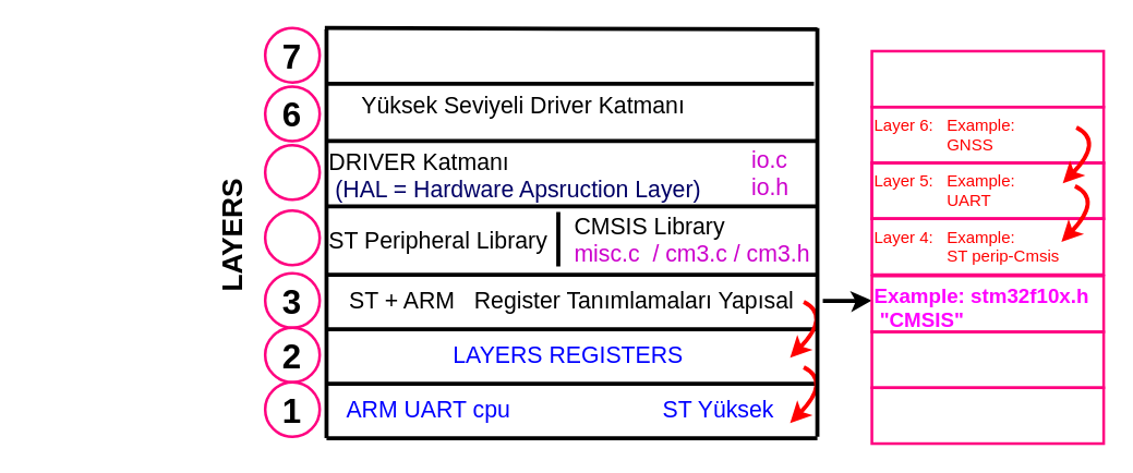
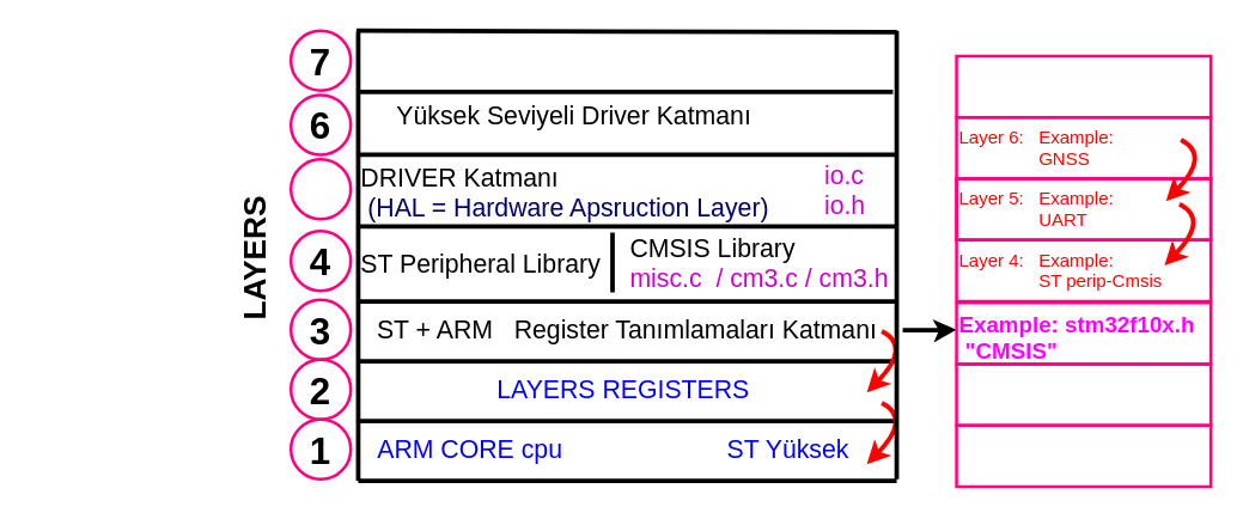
+ <mxCell id="22" value="&lt;span style=&quot;font-size: 25px&quot;&gt;&lt;b&gt;4&lt;/b&gt;&lt;/span&gt;" style="text;html=1;strokeColor=none;fillColor=none;align=center;verticalAlign=middle;whiteSpace=wrap;rounded=0;" parent="1" vertex="1"><mxGeometry x="194" y="164" width="40" height="20" as="geometry" /></mxCell>
- <mxCell id="7" value="&lt;font style=&quot;font-size: 17px&quot;&gt;ST + ARM&amp;nbsp; &amp;nbsp;Register Tanımlamaları Yapısal&lt;/font&gt;" style="text;html=1;strokeColor=none;fillColor=none;align=center;verticalAlign=middle;whiteSpace=wrap;rounded=0;strokeWidth=2;" parent="1" vertex="1"><mxGeometry x="239" y="201" width="360" height="40" as="geometry" /></mxCell>
+ <mxCell id="7" value="&lt;font style=&quot;font-size: 17px&quot;&gt;ST + ARM&amp;nbsp; &amp;nbsp;Register Tanımlamaları Katmanı&lt;/font&gt;" style="text;html=1;strokeColor=none;fillColor=none;align=center;verticalAlign=middle;whiteSpace=wrap;rounded=0;strokeWidth=2;" parent="1" vertex="1"><mxGeometry x="239" y="201" width="360" height="40" as="geometry" /></mxCell>
- <mxCell id="4" value="&lt;font style=&quot;font-size: 17px&quot;&gt;ARM UART cpu&lt;/font&gt;" style="text;html=1;strokeColor=none;fillColor=none;align=center;verticalAlign=middle;whiteSpace=wrap;rounded=0;strokeWidth=2;fontColor=#0000FF;" parent="1" vertex="1"><mxGeometry x="239" y="281" width="150" height="40" as="geometry" /></mxCell>
+ <mxCell id="4" value="&lt;font style=&quot;font-size: 17px&quot;&gt;ARM CORE cpu&lt;/font&gt;" style="text;html=1;strokeColor=none;fillColor=none;align=center;verticalAlign=middle;whiteSpace=wrap;rounded=0;strokeWidth=2;fontColor=#0000FF;" parent="1" vertex="1"><mxGeometry x="239" y="281" width="150" height="40" as="geometry" /></mxCell>
